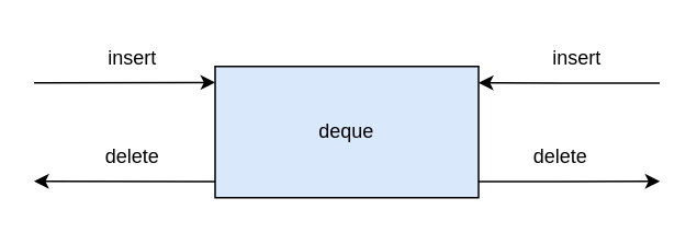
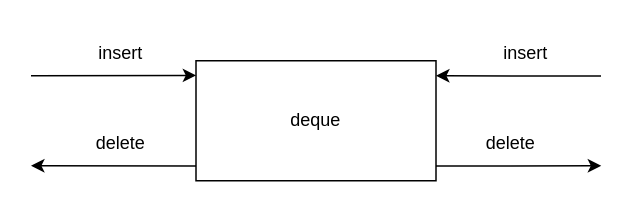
- <mxCell id="2" value="deque" style="rounded=0;whiteSpace=wrap;html=1;fillColor=#dae8fc;" vertex="1" parent="1"><mxGeometry x="130" y="40" width="160" height="80" as="geometry" /></mxCell>
+ <mxCell id="2" value="deque" style="rounded=0;whiteSpace=wrap;html=1;" vertex="1" parent="1"><mxGeometry x="130" y="40" width="160" height="80" as="geometry" /></mxCell>
